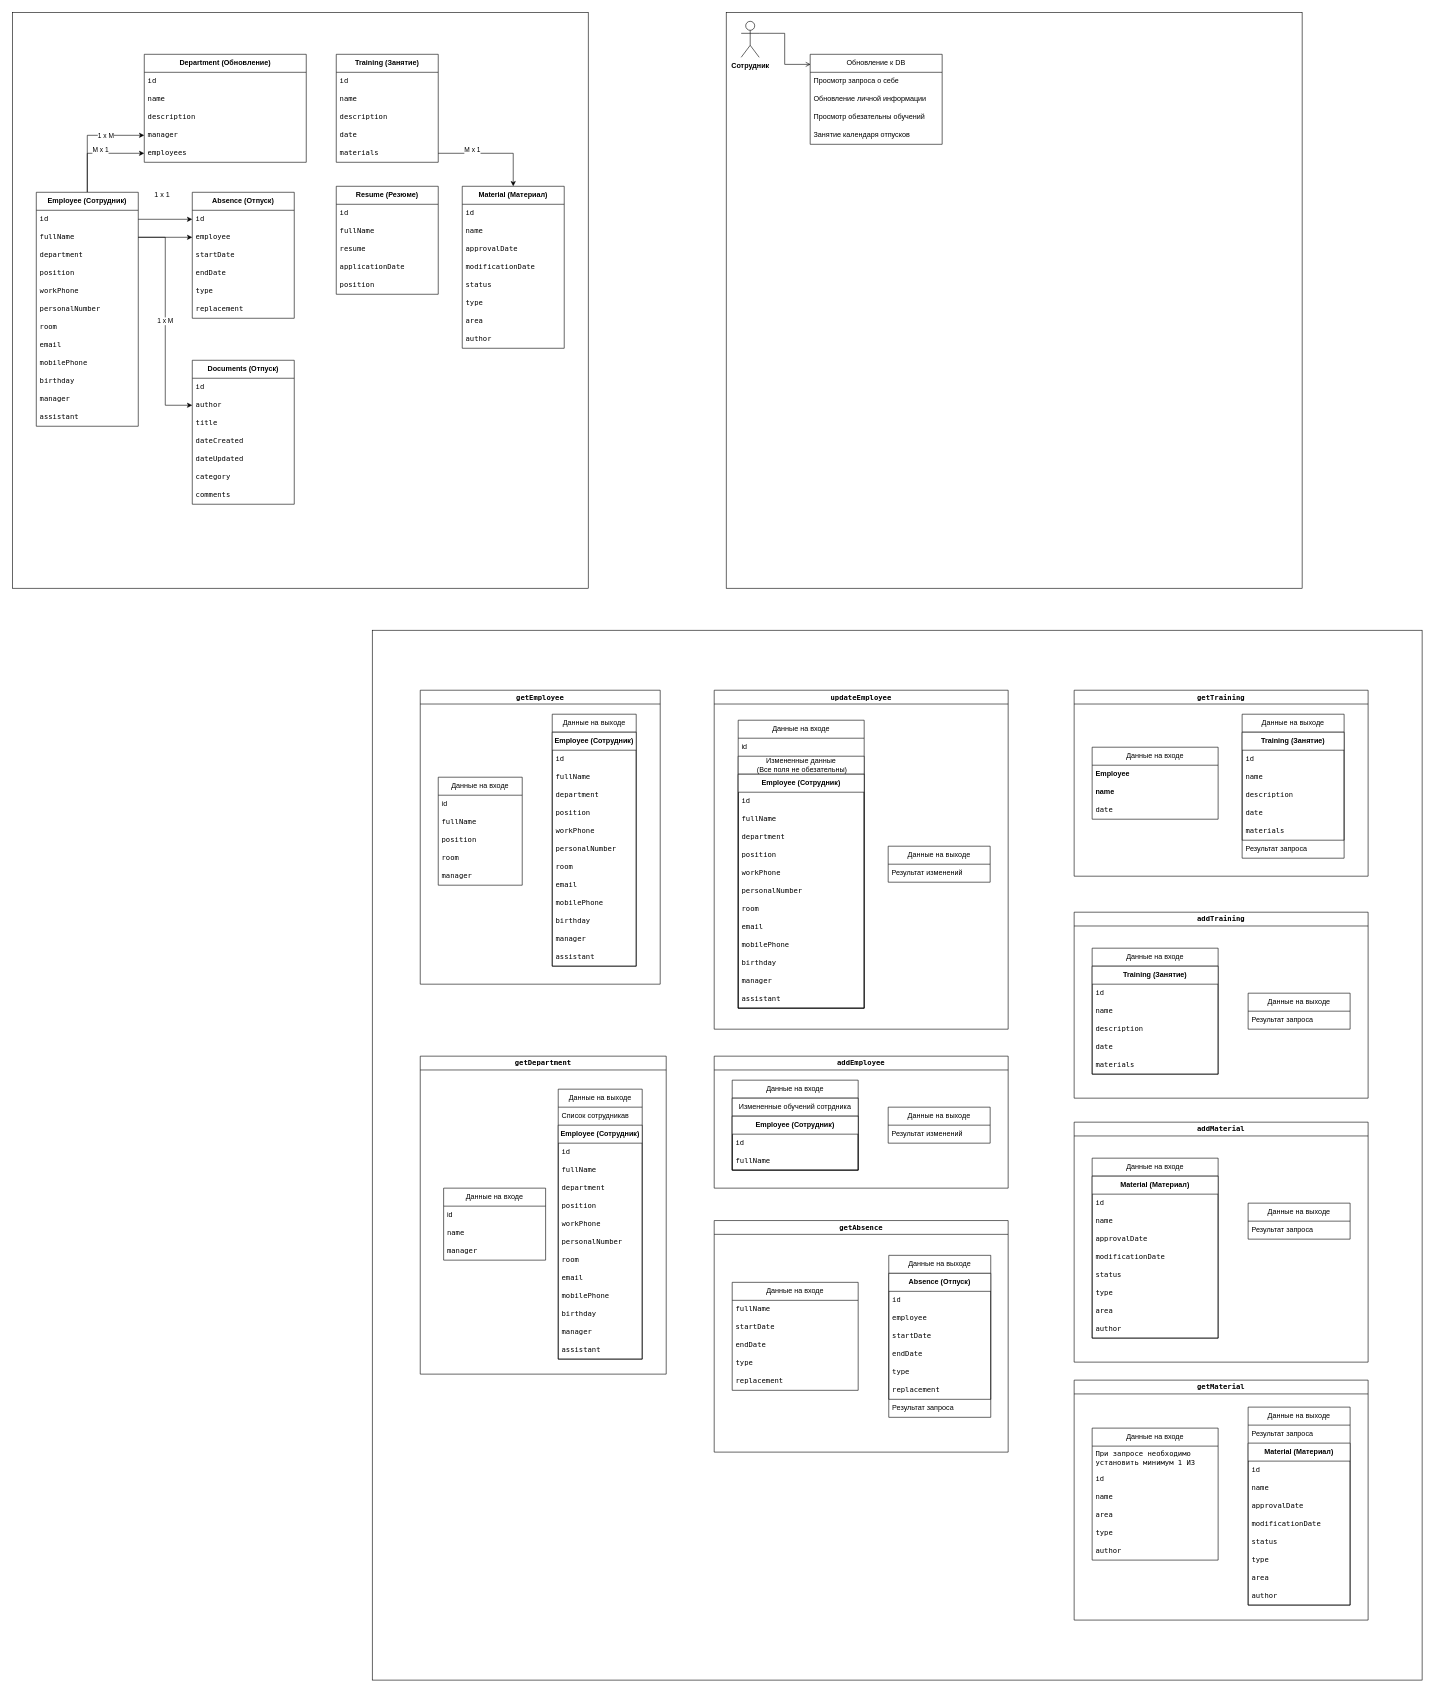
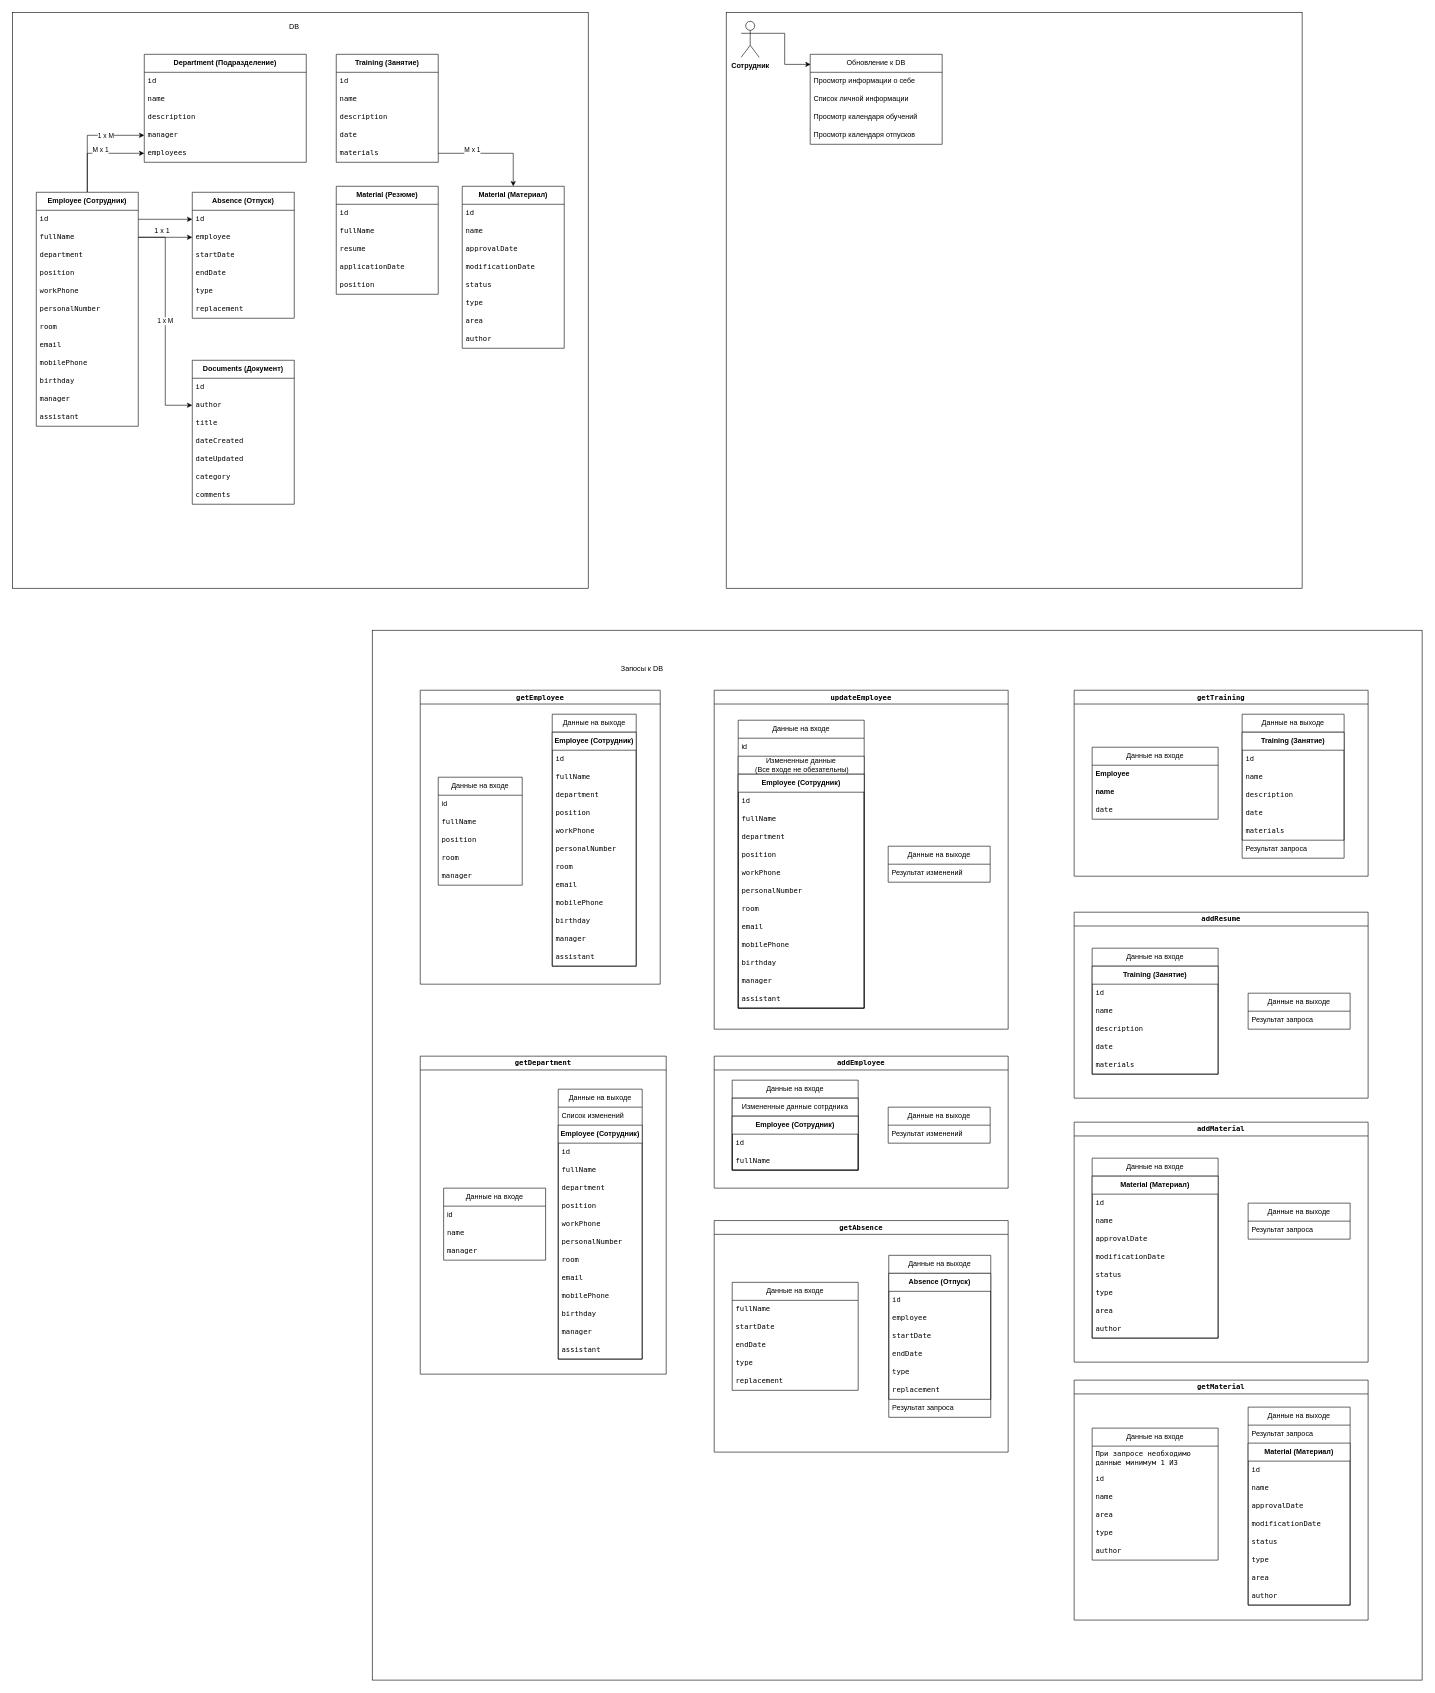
+ <mxCell id="3" value="&lt;div&gt;DB&lt;/div&gt;" style="text;html=1;align=center;verticalAlign=middle;whiteSpace=wrap;rounded=0;" vertex="1" parent="1"><mxGeometry x="460" y="30" width="60" height="30" as="geometry" /></mxCell>
- <mxCell id="20" value="&lt;strong&gt;Department (Обновление)&lt;/strong&gt;" style="swimlane;fontStyle=0;childLayout=stackLayout;horizontal=1;startSize=30;horizontalStack=0;resizeParent=1;resizeParentMax=0;resizeLast=0;collapsible=1;marginBottom=0;whiteSpace=wrap;html=1;" vertex="1" parent="1"><mxGeometry x="240" y="90" width="270" height="180" as="geometry" /></mxCell>
+ <mxCell id="20" value="&lt;strong&gt;Department (Подразделение)&lt;/strong&gt;" style="swimlane;fontStyle=0;childLayout=stackLayout;horizontal=1;startSize=30;horizontalStack=0;resizeParent=1;resizeParentMax=0;resizeLast=0;collapsible=1;marginBottom=0;whiteSpace=wrap;html=1;" vertex="1" parent="1"><mxGeometry x="240" y="90" width="270" height="180" as="geometry" /></mxCell>
- <mxCell id="74" style="edgeStyle=orthogonalEdgeStyle;rounded=0;orthogonalLoop=1;jettySize=auto;html=1;exitX=1;exitY=0.333;exitDx=0;exitDy=0;exitPerimeter=0;entryX=0.003;entryY=0.112;entryDx=0;entryDy=0;entryPerimeter=0;endArrow=open;" edge="1" parent="1" source="68" target="69"><mxGeometry relative="1" as="geometry" /></mxCell>
+ <mxCell id="74" style="edgeStyle=orthogonalEdgeStyle;rounded=0;orthogonalLoop=1;jettySize=auto;html=1;exitX=1;exitY=0.333;exitDx=0;exitDy=0;exitPerimeter=0;entryX=0.003;entryY=0.112;entryDx=0;entryDy=0;entryPerimeter=0;" edge="1" parent="1" source="68" target="69"><mxGeometry relative="1" as="geometry" /></mxCell>
- <mxCell id="70" value="Просмотр запроса о себе" style="text;strokeColor=none;fillColor=none;align=left;verticalAlign=middle;spacingLeft=4;spacingRight=4;overflow=hidden;points=[[0,0.5],[1,0.5]];portConstraint=eastwest;rotatable=0;whiteSpace=wrap;html=1;" vertex="1" parent="69"><mxGeometry y="30" width="220" height="30" as="geometry" /></mxCell>
+ <mxCell id="70" value="Просмотр информации о себе" style="text;strokeColor=none;fillColor=none;align=left;verticalAlign=middle;spacingLeft=4;spacingRight=4;overflow=hidden;points=[[0,0.5],[1,0.5]];portConstraint=eastwest;rotatable=0;whiteSpace=wrap;html=1;" vertex="1" parent="69"><mxGeometry y="30" width="220" height="30" as="geometry" /></mxCell>
- <mxCell id="71" value="Обновление личной информации" style="text;strokeColor=none;fillColor=none;align=left;verticalAlign=middle;spacingLeft=4;spacingRight=4;overflow=hidden;points=[[0,0.5],[1,0.5]];portConstraint=eastwest;rotatable=0;whiteSpace=wrap;html=1;" vertex="1" parent="69"><mxGeometry y="60" width="220" height="30" as="geometry" /></mxCell>
+ <mxCell id="71" value="Список личной информации" style="text;strokeColor=none;fillColor=none;align=left;verticalAlign=middle;spacingLeft=4;spacingRight=4;overflow=hidden;points=[[0,0.5],[1,0.5]];portConstraint=eastwest;rotatable=0;whiteSpace=wrap;html=1;" vertex="1" parent="69"><mxGeometry y="60" width="220" height="30" as="geometry" /></mxCell>
- <mxCell id="72" value="Просмотр обезательны обучений" style="text;strokeColor=none;fillColor=none;align=left;verticalAlign=middle;spacingLeft=4;spacingRight=4;overflow=hidden;points=[[0,0.5],[1,0.5]];portConstraint=eastwest;rotatable=0;whiteSpace=wrap;html=1;" vertex="1" parent="69"><mxGeometry y="90" width="220" height="30" as="geometry" /></mxCell>
+ <mxCell id="72" value="Просмотр календаря обучений" style="text;strokeColor=none;fillColor=none;align=left;verticalAlign=middle;spacingLeft=4;spacingRight=4;overflow=hidden;points=[[0,0.5],[1,0.5]];portConstraint=eastwest;rotatable=0;whiteSpace=wrap;html=1;" vertex="1" parent="69"><mxGeometry y="90" width="220" height="30" as="geometry" /></mxCell>
- <mxCell id="73" value="Занятие календаря отпусков" style="text;strokeColor=none;fillColor=none;align=left;verticalAlign=middle;spacingLeft=4;spacingRight=4;overflow=hidden;points=[[0,0.5],[1,0.5]];portConstraint=eastwest;rotatable=0;whiteSpace=wrap;html=1;" vertex="1" parent="69"><mxGeometry y="120" width="220" height="30" as="geometry" /></mxCell>
+ <mxCell id="73" value="Просмотр календаря отпусков" style="text;strokeColor=none;fillColor=none;align=left;verticalAlign=middle;spacingLeft=4;spacingRight=4;overflow=hidden;points=[[0,0.5],[1,0.5]];portConstraint=eastwest;rotatable=0;whiteSpace=wrap;html=1;" vertex="1" parent="69"><mxGeometry y="120" width="220" height="30" as="geometry" /></mxCell>
- <mxCell id="51" value="1 x 1" style="text;html=1;align=center;verticalAlign=middle;whiteSpace=wrap;rounded=0;" vertex="1" parent="1"><mxGeometry x="240" y="310" width="60" height="30" as="geometry" /></mxCell>
+ <mxCell id="51" value="1 x 1" style="text;html=1;align=center;verticalAlign=middle;whiteSpace=wrap;rounded=0;" vertex="1" parent="1"><mxGeometry x="240" y="370" width="60" height="30" as="geometry" /></mxCell>
- <mxCell id="52" value="&lt;strong&gt;Resume (Резюме)&lt;/strong&gt;" style="swimlane;fontStyle=0;childLayout=stackLayout;horizontal=1;startSize=30;horizontalStack=0;resizeParent=1;resizeParentMax=0;resizeLast=0;collapsible=1;marginBottom=0;whiteSpace=wrap;html=1;" vertex="1" parent="1"><mxGeometry x="560" y="310" width="170" height="180" as="geometry" /></mxCell>
+ <mxCell id="52" value="&lt;strong&gt;Material (Резюме)&lt;/strong&gt;" style="swimlane;fontStyle=0;childLayout=stackLayout;horizontal=1;startSize=30;horizontalStack=0;resizeParent=1;resizeParentMax=0;resizeLast=0;collapsible=1;marginBottom=0;whiteSpace=wrap;html=1;" vertex="1" parent="1"><mxGeometry x="560" y="310" width="170" height="180" as="geometry" /></mxCell>
- <mxCell id="58" value="&lt;strong&gt;Documents (Отпуск)&lt;/strong&gt;" style="swimlane;fontStyle=0;childLayout=stackLayout;horizontal=1;startSize=30;horizontalStack=0;resizeParent=1;resizeParentMax=0;resizeLast=0;collapsible=1;marginBottom=0;whiteSpace=wrap;html=1;" vertex="1" parent="1"><mxGeometry x="320" y="600" width="170" height="240" as="geometry" /></mxCell>
+ <mxCell id="58" value="&lt;strong&gt;Documents (Документ)&lt;/strong&gt;" style="swimlane;fontStyle=0;childLayout=stackLayout;horizontal=1;startSize=30;horizontalStack=0;resizeParent=1;resizeParentMax=0;resizeLast=0;collapsible=1;marginBottom=0;whiteSpace=wrap;html=1;" vertex="1" parent="1"><mxGeometry x="320" y="600" width="170" height="240" as="geometry" /></mxCell>
+ <mxCell id="76" value="Запосы к DB" style="text;html=1;align=center;verticalAlign=middle;whiteSpace=wrap;rounded=0;" vertex="1" parent="1"><mxGeometry x="1030" y="1100" width="80" height="30" as="geometry" /></mxCell>
- <mxCell id="101" value="&lt;div&gt;Измененные данные&lt;/div&gt;&amp;nbsp;(Все поля не обезательны)" style="swimlane;fontStyle=0;childLayout=stackLayout;horizontal=1;startSize=30;horizontalStack=0;resizeParent=1;resizeParentMax=0;resizeLast=0;collapsible=1;marginBottom=0;whiteSpace=wrap;html=1;" vertex="1" parent="99"><mxGeometry y="60" width="210" height="420" as="geometry" /></mxCell>
+ <mxCell id="101" value="&lt;div&gt;Измененные данные&lt;/div&gt;&amp;nbsp;(Все входе не обезательны)" style="swimlane;fontStyle=0;childLayout=stackLayout;horizontal=1;startSize=30;horizontalStack=0;resizeParent=1;resizeParentMax=0;resizeLast=0;collapsible=1;marginBottom=0;whiteSpace=wrap;html=1;" vertex="1" parent="99"><mxGeometry y="60" width="210" height="420" as="geometry" /></mxCell>
- <mxCell id="166" value="&lt;code&gt;add&lt;/code&gt;&lt;code&gt;Training&lt;/code&gt;" style="swimlane;whiteSpace=wrap;html=1;startSize=23;" vertex="1" parent="1"><mxGeometry x="1790" y="1520" width="490" height="310" as="geometry" /></mxCell>
+ <mxCell id="166" value="&lt;code&gt;add&lt;/code&gt;&lt;code&gt;Resume&lt;/code&gt;" style="swimlane;whiteSpace=wrap;html=1;startSize=23;" vertex="1" parent="1"><mxGeometry x="1790" y="1520" width="490" height="310" as="geometry" /></mxCell>
- <mxCell id="210" value="&lt;div&gt;Измененные обучений сотрдника&lt;br&gt;&lt;/div&gt;" style="swimlane;fontStyle=0;childLayout=stackLayout;horizontal=1;startSize=30;horizontalStack=0;resizeParent=1;resizeParentMax=0;resizeLast=0;collapsible=1;marginBottom=0;whiteSpace=wrap;html=1;" vertex="1" parent="209"><mxGeometry y="30" width="210" height="120" as="geometry" /></mxCell>
+ <mxCell id="210" value="&lt;div&gt;Измененные данные сотрдника&lt;br&gt;&lt;/div&gt;" style="swimlane;fontStyle=0;childLayout=stackLayout;horizontal=1;startSize=30;horizontalStack=0;resizeParent=1;resizeParentMax=0;resizeLast=0;collapsible=1;marginBottom=0;whiteSpace=wrap;html=1;" vertex="1" parent="209"><mxGeometry y="30" width="210" height="120" as="geometry" /></mxCell>
- <mxCell id="123" value="&lt;div&gt;Список сотрудникав&lt;/div&gt;" style="text;strokeColor=none;fillColor=none;align=left;verticalAlign=middle;spacingLeft=4;spacingRight=4;overflow=hidden;points=[[0,0.5],[1,0.5]];portConstraint=eastwest;rotatable=0;whiteSpace=wrap;html=1;" vertex="1" parent="122"><mxGeometry y="30" width="140" height="30" as="geometry" /></mxCell>
+ <mxCell id="123" value="&lt;div&gt;Список изменений&lt;/div&gt;" style="text;strokeColor=none;fillColor=none;align=left;verticalAlign=middle;spacingLeft=4;spacingRight=4;overflow=hidden;points=[[0,0.5],[1,0.5]];portConstraint=eastwest;rotatable=0;whiteSpace=wrap;html=1;" vertex="1" parent="122"><mxGeometry y="30" width="140" height="30" as="geometry" /></mxCell>
- <mxCell id="191" value="&lt;code&gt;При запросе необходимо установить минимум 1 ИЗ&lt;br&gt;&lt;/code&gt;" style="text;strokeColor=none;fillColor=none;align=left;verticalAlign=middle;spacingLeft=4;spacingRight=4;overflow=hidden;points=[[0,0.5],[1,0.5]];portConstraint=eastwest;rotatable=0;whiteSpace=wrap;html=1;" vertex="1" parent="190"><mxGeometry y="30" width="210" height="40" as="geometry" /></mxCell>
+ <mxCell id="191" value="&lt;code&gt;При запросе необходимо данные минимум 1 ИЗ&lt;br&gt;&lt;/code&gt;" style="text;strokeColor=none;fillColor=none;align=left;verticalAlign=middle;spacingLeft=4;spacingRight=4;overflow=hidden;points=[[0,0.5],[1,0.5]];portConstraint=eastwest;rotatable=0;whiteSpace=wrap;html=1;" vertex="1" parent="190"><mxGeometry y="30" width="210" height="40" as="geometry" /></mxCell>
